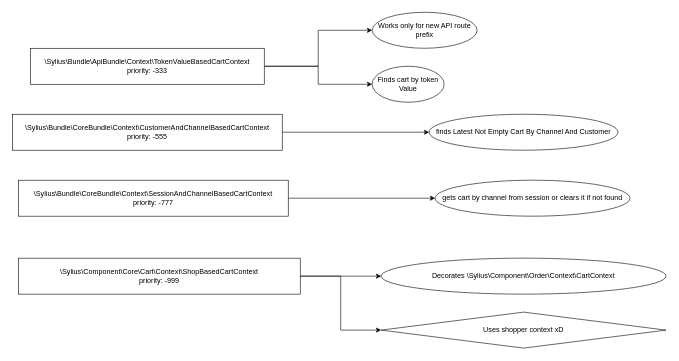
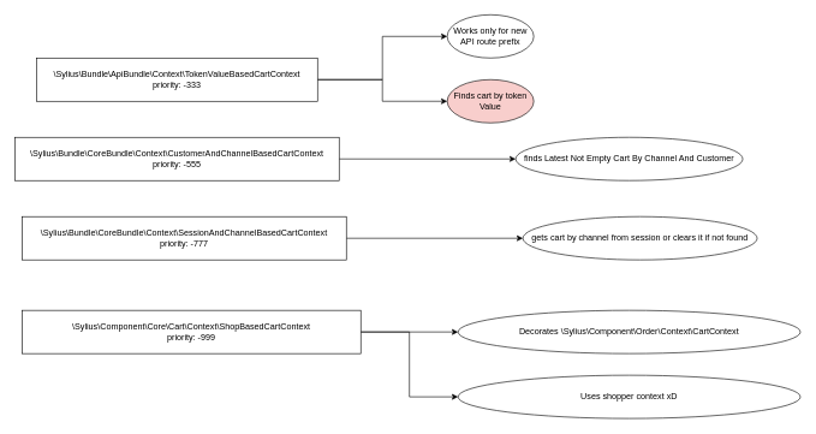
- <mxCell id="5" value="Works only for new API route prefix" style="ellipse;whiteSpace=wrap;html=1;rounded=0;" vertex="1" parent="1"><mxGeometry x="620" y="20" width="175" height="60" as="geometry" /></mxCell>
+ <mxCell id="5" value="Works only for new API route prefix" style="ellipse;whiteSpace=wrap;html=1;rounded=0;" vertex="1" parent="1"><mxGeometry x="620" y="20" width="120" height="60" as="geometry" /></mxCell>
- <mxCell id="6" value="Finds cart by token Value" style="ellipse;whiteSpace=wrap;html=1;rounded=0;" vertex="1" parent="1"><mxGeometry x="620" y="110" width="120" height="60" as="geometry" /></mxCell>
+ <mxCell id="6" value="Finds cart by token Value" style="ellipse;whiteSpace=wrap;html=1;rounded=0;fillColor=#f8cecc;" vertex="1" parent="1"><mxGeometry x="620" y="110" width="120" height="60" as="geometry" /></mxCell>
- <mxCell id="17" value="Uses shopper context xD&lt;br&gt;" style="rhombus;whiteSpace=wrap;html=1;" vertex="1" parent="1"><mxGeometry x="635" y="520" width="475" height="60" as="geometry" /></mxCell>
+ <mxCell id="17" value="Uses shopper context xD&lt;br&gt;" style="ellipse;whiteSpace=wrap;html=1;rounded=0;" vertex="1" parent="1"><mxGeometry x="635" y="520" width="475" height="60" as="geometry" /></mxCell>
